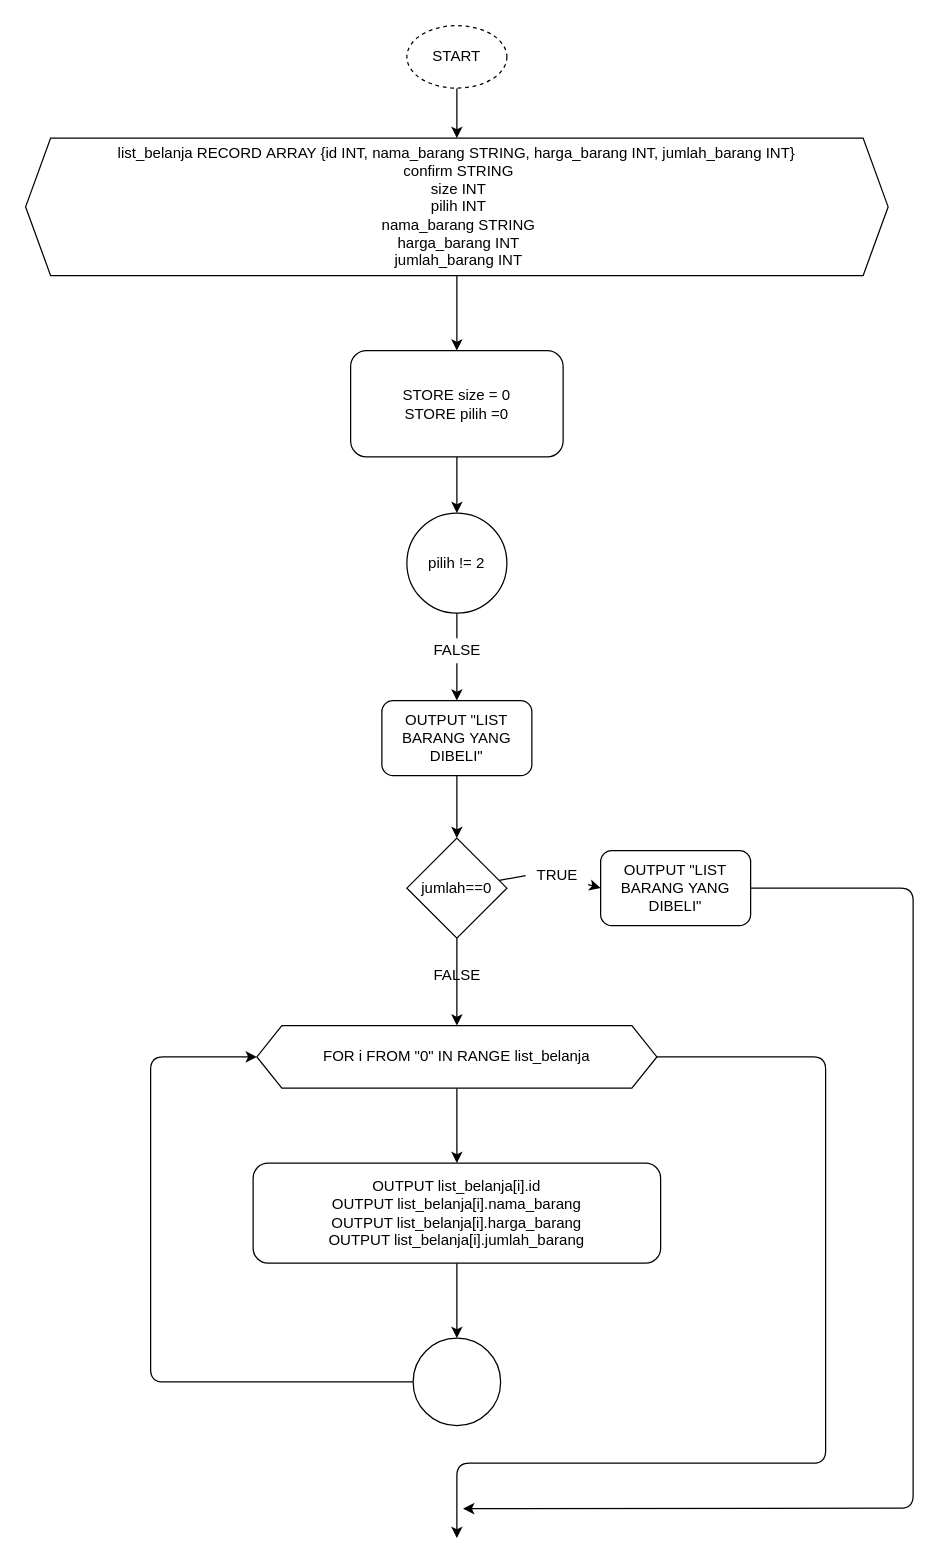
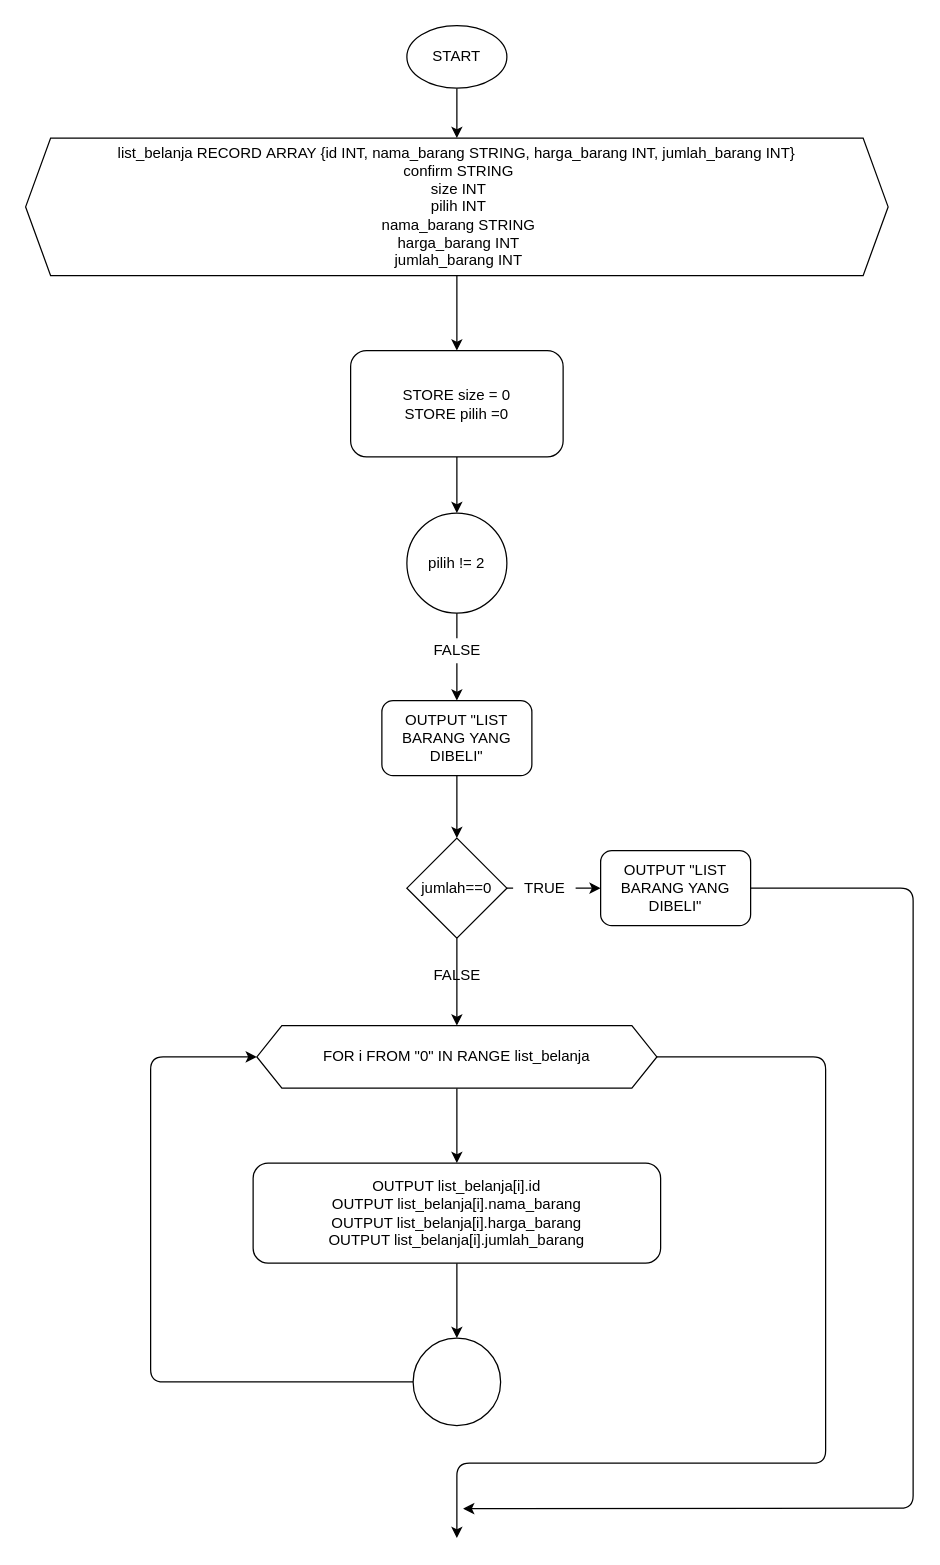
- <mxCell id="3" value="START" style="ellipse;whiteSpace=wrap;html=1;dashed=1;" vertex="1" parent="1"><mxGeometry x="325" y="20" width="80" height="50" as="geometry" /></mxCell>
+ <mxCell id="3" value="START" style="ellipse;whiteSpace=wrap;html=1;" vertex="1" parent="1"><mxGeometry x="325" y="20" width="80" height="50" as="geometry" /></mxCell>
- <mxCell id="25" value="TRUE" style="text;html=1;align=center;verticalAlign=middle;resizable=0;points=[];autosize=1;strokeColor=none;fillColor=none;" vertex="1" parent="1"><mxGeometry x="420" y="690" width="50" height="20" as="geometry" /></mxCell>
+ <mxCell id="25" value="TRUE" style="text;html=1;align=center;verticalAlign=middle;resizable=0;points=[];autosize=1;strokeColor=none;fillColor=none;" vertex="1" parent="1"><mxGeometry x="410" y="700" width="50" height="20" as="geometry" /></mxCell>
